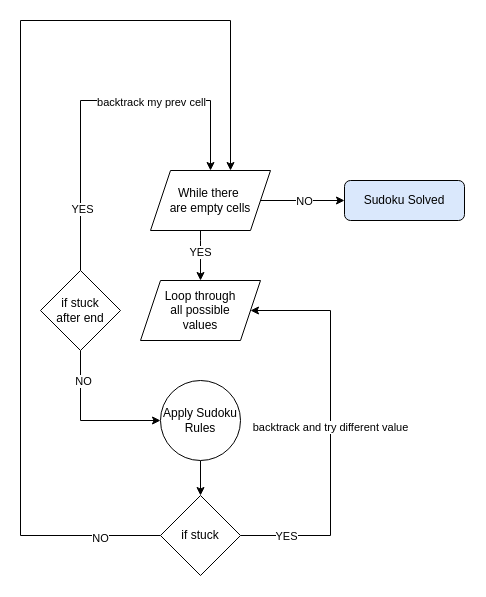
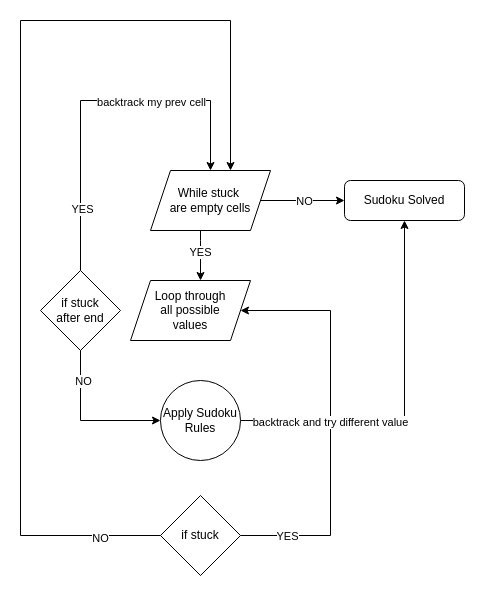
- <mxCell id="7" value="While there&amp;nbsp;&lt;div&gt;are empty cells&lt;/div&gt;" style="shape=parallelogram;perimeter=parallelogramPerimeter;whiteSpace=wrap;html=1;fixedSize=1;" vertex="1" parent="1"><mxGeometry x="150" y="170" width="120" height="60" as="geometry" /></mxCell>
+ <mxCell id="7" value="While stuck&amp;nbsp;&lt;div&gt;are empty cells&lt;/div&gt;" style="shape=parallelogram;perimeter=parallelogramPerimeter;whiteSpace=wrap;html=1;fixedSize=1;" vertex="1" parent="1"><mxGeometry x="150" y="170" width="120" height="60" as="geometry" /></mxCell>
- <mxCell id="2" value="Sudoku Solved" style="rounded=1;whiteSpace=wrap;html=1;fontSize=12;glass=0;strokeWidth=1;shadow=0;fillColor=#dae8fc;" parent="1" vertex="1"><mxGeometry x="344" y="180" width="120" height="40" as="geometry" /></mxCell>
+ <mxCell id="2" value="Sudoku Solved" style="rounded=1;whiteSpace=wrap;html=1;fontSize=12;glass=0;strokeWidth=1;shadow=0;" parent="1" vertex="1"><mxGeometry x="344" y="180" width="120" height="40" as="geometry" /></mxCell>
- <mxCell id="8" value="Loop through&lt;div&gt;all possible&lt;/div&gt;&lt;div&gt;values&lt;/div&gt;" style="shape=parallelogram;perimeter=parallelogramPerimeter;whiteSpace=wrap;html=1;fixedSize=1;" vertex="1" parent="1"><mxGeometry x="140" y="280" width="120" height="60" as="geometry" /></mxCell>
+ <mxCell id="8" value="Loop through&lt;div&gt;all possible&lt;/div&gt;&lt;div&gt;values&lt;/div&gt;" style="shape=parallelogram;perimeter=parallelogramPerimeter;whiteSpace=wrap;html=1;fixedSize=1;" vertex="1" parent="1"><mxGeometry x="130" y="280" width="120" height="60" as="geometry" /></mxCell>
- <mxCell id="9" value="" style="edgeStyle=orthogonalEdgeStyle;rounded=0;orthogonalLoop=1;jettySize=auto;html=1;" edge="1" parent="1" source="10" target="15"><mxGeometry relative="1" as="geometry" /></mxCell>
+ <mxCell id="9" value="" style="edgeStyle=orthogonalEdgeStyle;rounded=0;orthogonalLoop=1;jettySize=auto;html=1;" edge="1" parent="1" source="10" target="2"><mxGeometry relative="1" as="geometry" /></mxCell>
